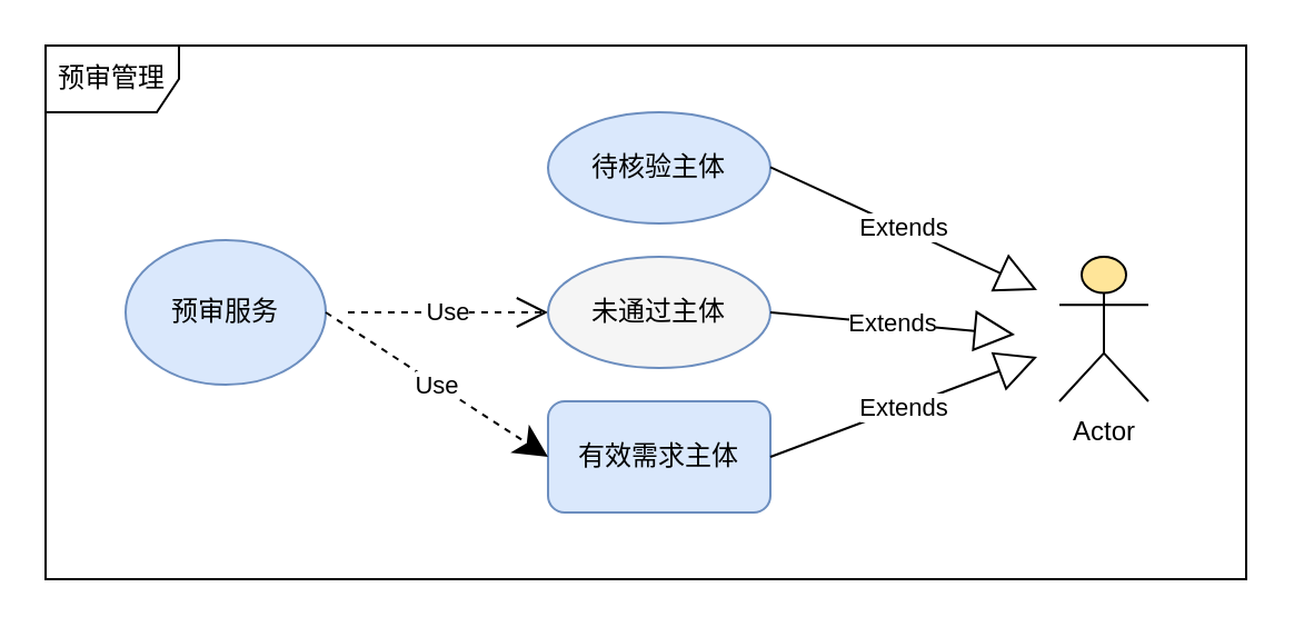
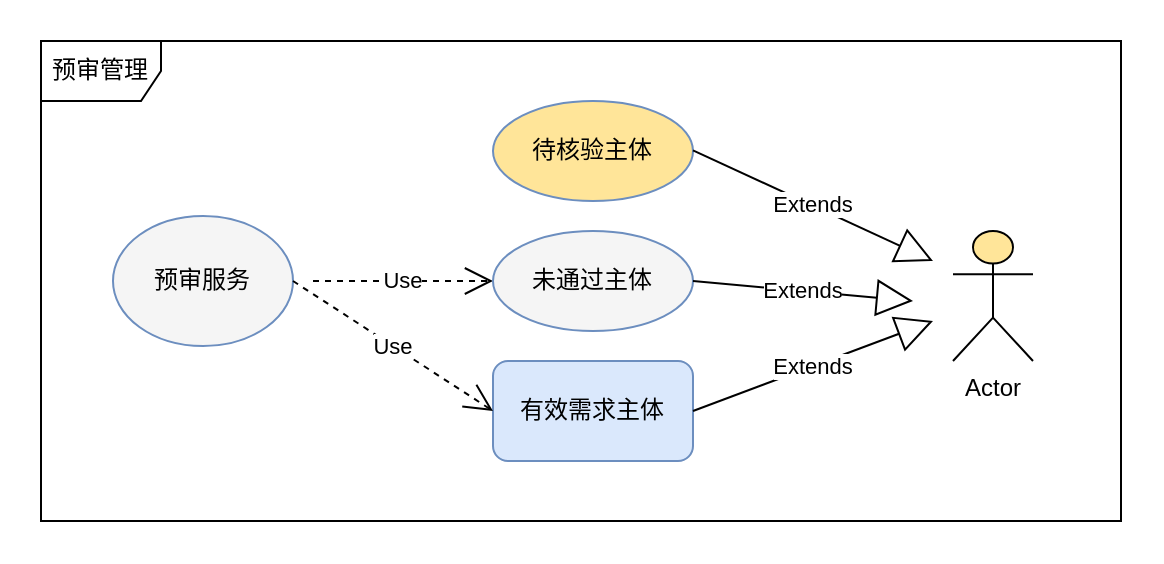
- <mxCell id="5" value="待核验主体" style="ellipse;whiteSpace=wrap;html=1;fillColor=#dae8fc;strokeColor=#6c8ebf;" vertex="1" parent="1"><mxGeometry x="246" y="50" width="100" height="50" as="geometry" /></mxCell>
+ <mxCell id="5" value="待核验主体" style="ellipse;whiteSpace=wrap;html=1;fillColor=#ffe599;strokeColor=#6c8ebf;" vertex="1" parent="1"><mxGeometry x="246" y="50" width="100" height="50" as="geometry" /></mxCell>
- <mxCell id="3" value="预审服务" style="ellipse;whiteSpace=wrap;html=1;fillColor=#dae8fc;strokeColor=#6c8ebf;" vertex="1" parent="1"><mxGeometry x="56" y="107.5" width="90" height="65" as="geometry" /></mxCell>
+ <mxCell id="3" value="预审服务" style="ellipse;whiteSpace=wrap;html=1;fillColor=#f5f5f5;strokeColor=#6c8ebf;" vertex="1" parent="1"><mxGeometry x="56" y="107.5" width="90" height="65" as="geometry" /></mxCell>
- <mxCell id="8" value="Use" style="endArrow=classic;endSize=12;dashed=1;html=1;rounded=0;exitX=1;exitY=0.5;exitDx=0;exitDy=0;entryX=0;entryY=0.5;entryDx=0;entryDy=0;" edge="1" parent="1" source="3" target="7"><mxGeometry width="160" relative="1" as="geometry"><mxPoint x="126" y="180" as="sourcePoint" /><mxPoint x="286" y="180" as="targetPoint" /></mxGeometry></mxCell>
+ <mxCell id="8" value="Use" style="endArrow=open;endSize=12;dashed=1;html=1;rounded=0;exitX=1;exitY=0.5;exitDx=0;exitDy=0;entryX=0;entryY=0.5;entryDx=0;entryDy=0;" edge="1" parent="1" source="3" target="7"><mxGeometry width="160" relative="1" as="geometry"><mxPoint x="126" y="180" as="sourcePoint" /><mxPoint x="286" y="180" as="targetPoint" /></mxGeometry></mxCell>
